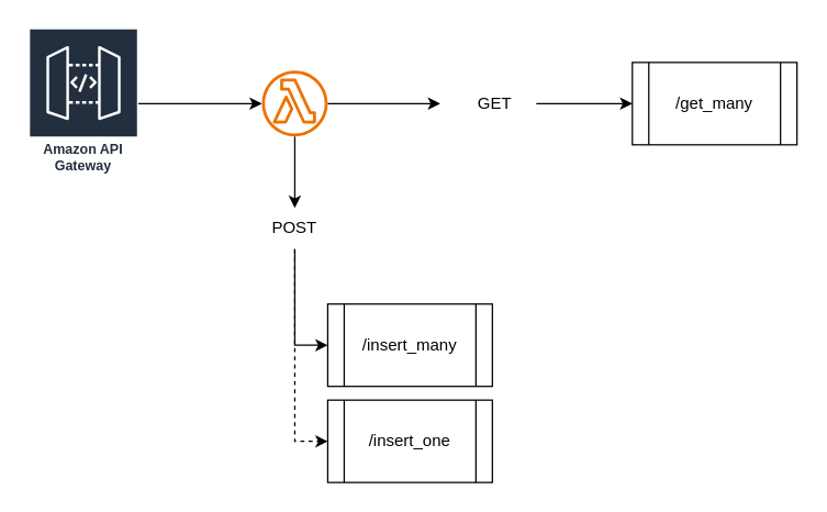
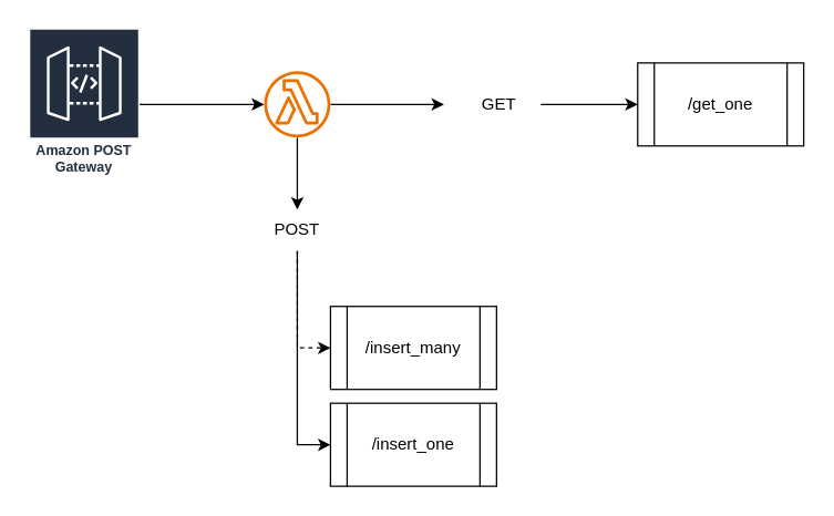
- <mxCell id="7" value="/get_many" style="shape=process;whiteSpace=wrap;html=1;backgroundOutline=1;" vertex="1" parent="1"><mxGeometry x="460" y="45" width="120" height="60" as="geometry" /></mxCell>
+ <mxCell id="7" value="/get_one" style="shape=process;whiteSpace=wrap;html=1;backgroundOutline=1;" vertex="1" parent="1"><mxGeometry x="460" y="45" width="120" height="60" as="geometry" /></mxCell>
- <mxCell id="6" value="Amazon API Gateway" style="sketch=0;outlineConnect=0;fontColor=#232F3E;gradientColor=none;strokeColor=#ffffff;fillColor=#232F3E;dashed=0;verticalLabelPosition=middle;verticalAlign=bottom;align=center;html=1;whiteSpace=wrap;fontSize=10;fontStyle=1;spacing=3;shape=mxgraph.aws4.productIcon;prIcon=mxgraph.aws4.api_gateway;" vertex="1" parent="1"><mxGeometry x="20" y="20" width="80" height="110" as="geometry" /></mxCell>
+ <mxCell id="6" value="Amazon POST Gateway" style="sketch=0;outlineConnect=0;fontColor=#232F3E;gradientColor=none;strokeColor=#ffffff;fillColor=#232F3E;dashed=0;verticalLabelPosition=middle;verticalAlign=bottom;align=center;html=1;whiteSpace=wrap;fontSize=10;fontStyle=1;spacing=3;shape=mxgraph.aws4.productIcon;prIcon=mxgraph.aws4.api_gateway;" vertex="1" parent="1"><mxGeometry x="20" y="20" width="80" height="110" as="geometry" /></mxCell>
- <mxCell id="11" style="edgeStyle=orthogonalEdgeStyle;rounded=0;orthogonalLoop=1;jettySize=auto;html=1;exitX=0.5;exitY=1;exitDx=0;exitDy=0;entryX=0;entryY=0.5;entryDx=0;entryDy=0;" edge="1" parent="1" source="12" target="14"><mxGeometry relative="1" as="geometry" /></mxCell>
+ <mxCell id="11" style="edgeStyle=orthogonalEdgeStyle;rounded=0;orthogonalLoop=1;jettySize=auto;html=1;exitX=0.5;exitY=1;exitDx=0;exitDy=0;entryX=0;entryY=0.5;entryDx=0;entryDy=0;dashed=1;" edge="1" parent="1" source="12" target="14"><mxGeometry relative="1" as="geometry" /></mxCell>
- <mxCell id="10" style="edgeStyle=orthogonalEdgeStyle;rounded=0;orthogonalLoop=1;jettySize=auto;html=1;entryX=0;entryY=0.5;entryDx=0;entryDy=0;dashed=1;" edge="1" parent="1" source="12" target="13"><mxGeometry relative="1" as="geometry" /></mxCell>
+ <mxCell id="10" style="edgeStyle=orthogonalEdgeStyle;rounded=0;orthogonalLoop=1;jettySize=auto;html=1;entryX=0;entryY=0.5;entryDx=0;entryDy=0;" edge="1" parent="1" source="12" target="13"><mxGeometry relative="1" as="geometry" /></mxCell>
